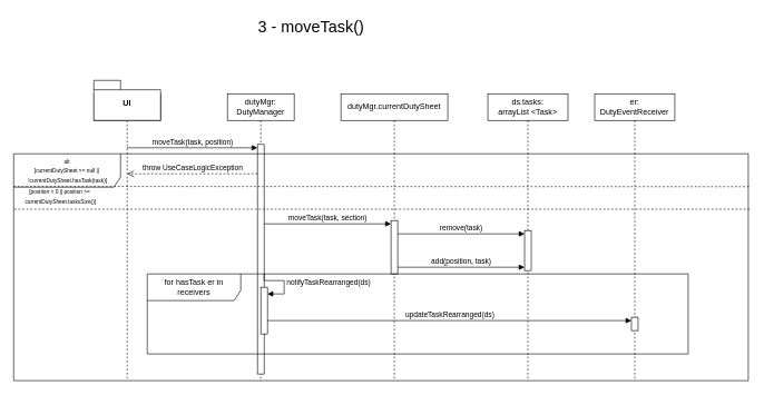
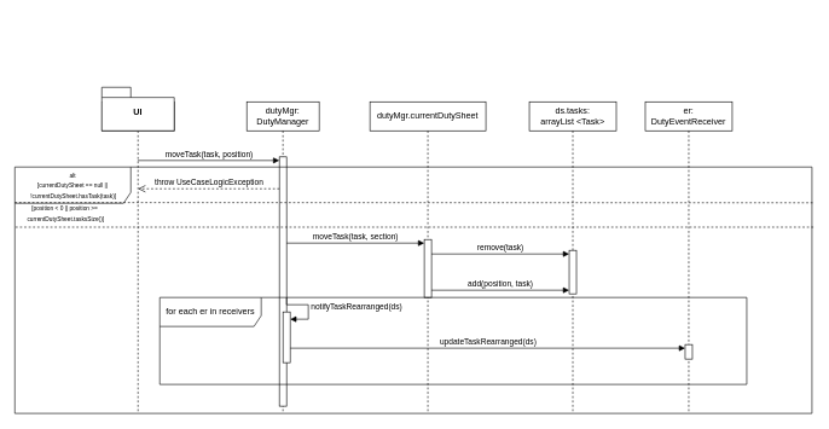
- <mxCell id="8" value="&lt;font style=&quot;font-size: 24px;&quot;&gt;3 - moveTask()&lt;/font&gt;" style="text;html=1;align=center;verticalAlign=middle;resizable=0;points=[];autosize=1;strokeColor=none;fillColor=none;" vertex="1" parent="1"><mxGeometry x="375" y="20" width="180" height="40" as="geometry" /></mxCell>
- <mxCell id="25" value="for hasTask er in receivers" style="shape=umlFrame;whiteSpace=wrap;html=1;pointerEvents=0;width=140;height=40;" vertex="1" parent="1"><mxGeometry x="220" y="410" width="810" height="120" as="geometry" /></mxCell>
+ <mxCell id="25" value="for each er in receivers" style="shape=umlFrame;whiteSpace=wrap;html=1;pointerEvents=0;width=140;height=40;" vertex="1" parent="1"><mxGeometry x="220" y="410" width="810" height="120" as="geometry" /></mxCell>
